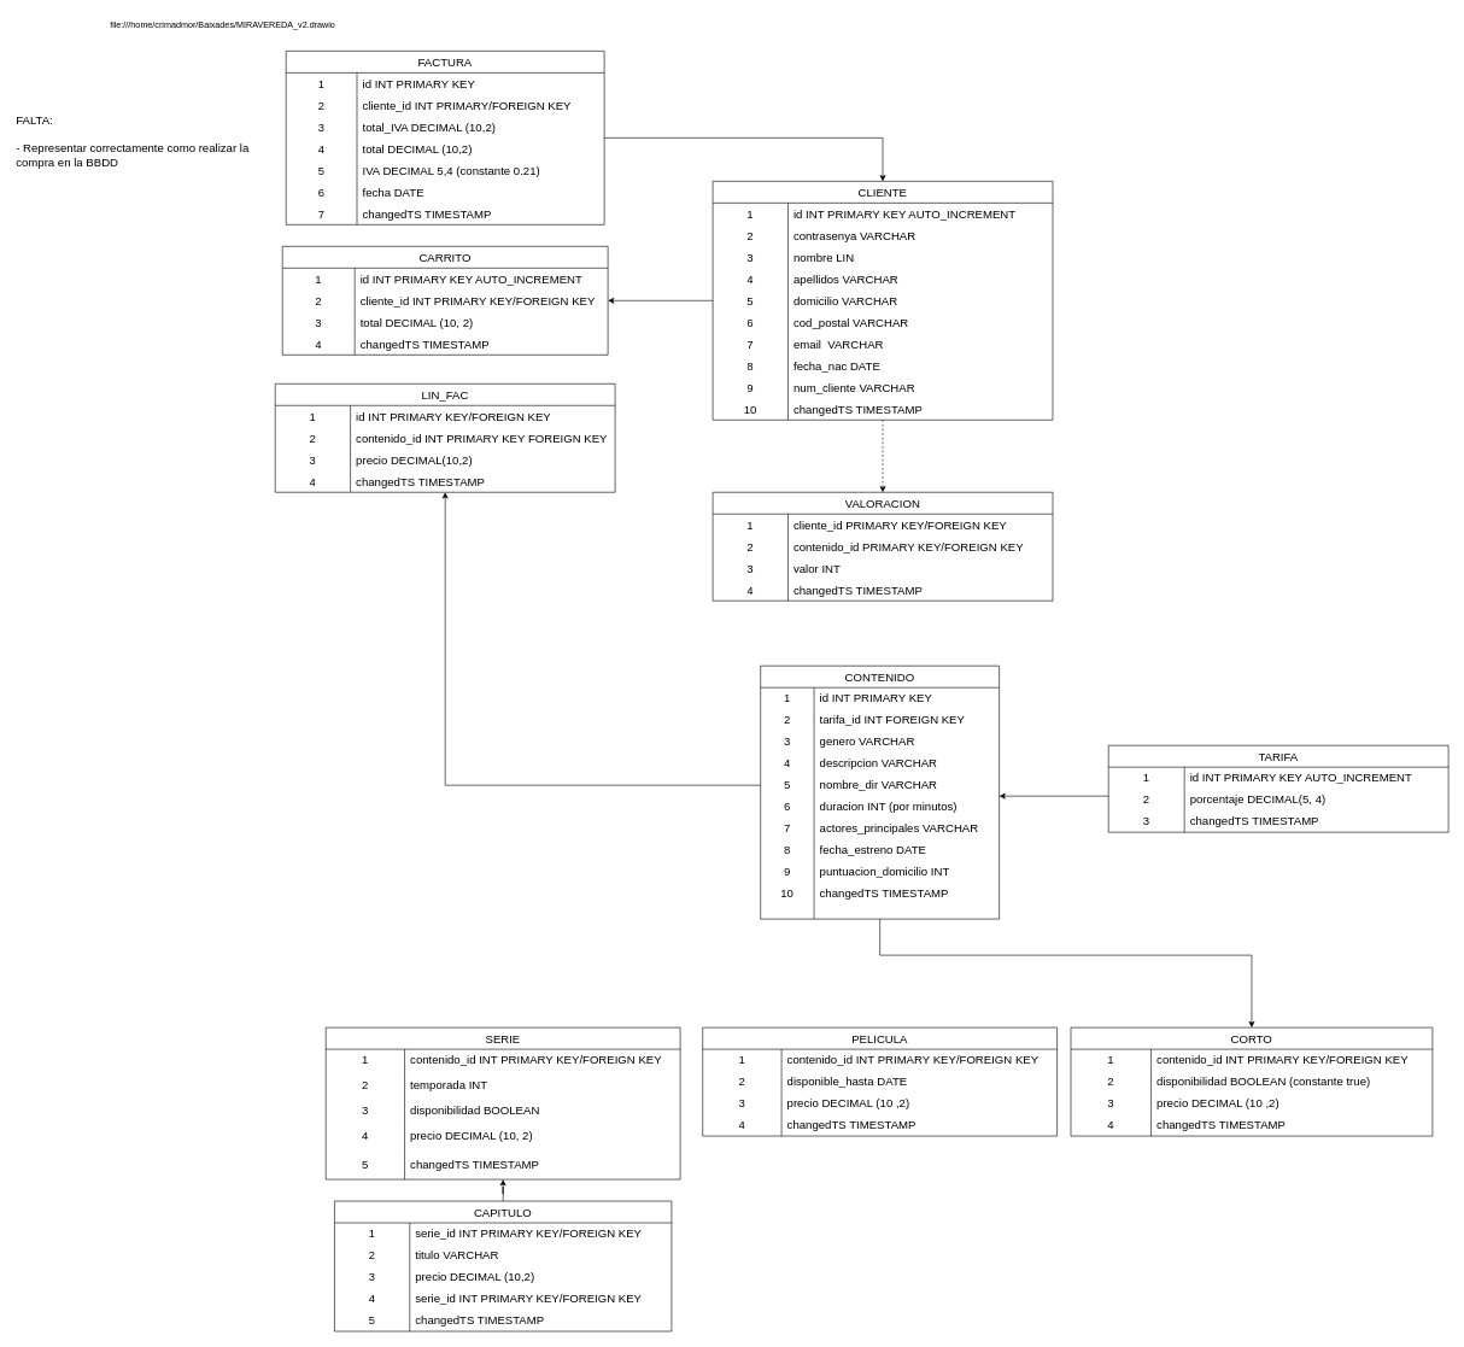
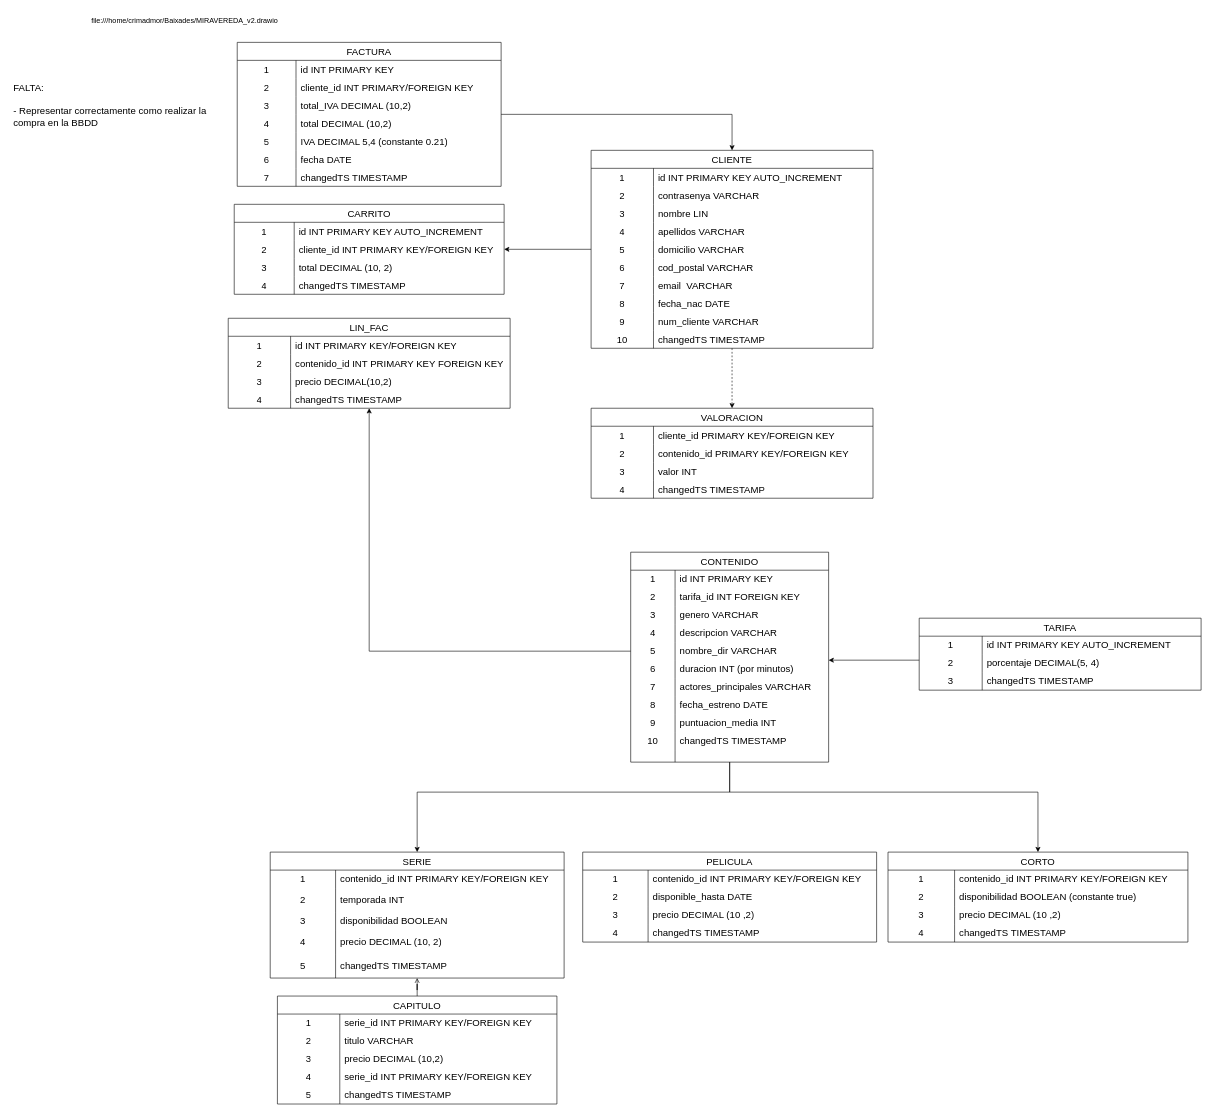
- <mxCell id="205" value="&lt;div&gt;FALTA:&lt;/div&gt;&lt;div&gt;&lt;br&gt;&lt;/div&gt;&lt;div&gt;- Representar correctamente como realizar la compra en la BBDD&lt;/div&gt;&lt;div&gt;&lt;br&gt;&lt;/div&gt;&lt;div&gt;&lt;br&gt;&lt;/div&gt;" style="text;html=1;align=left;verticalAlign=top;whiteSpace=wrap;rounded=0;fontSize=16;" vertex="1" parent="1"><mxGeometry x="20" y="150" width="350" height="200" as="geometry" /></mxCell>
+ <mxCell id="205" value="&lt;div&gt;FALTA:&lt;/div&gt;&lt;div&gt;&lt;br&gt;&lt;/div&gt;&lt;div&gt;- Representar correctamente como realizar la compra en la BBDD&lt;/div&gt;&lt;div&gt;&lt;br&gt;&lt;/div&gt;&lt;div&gt;&lt;br&gt;&lt;/div&gt;" style="text;html=1;align=left;verticalAlign=top;whiteSpace=wrap;rounded=0;fontSize=16;" vertex="1" parent="1"><mxGeometry x="20" y="130" width="350" height="200" as="geometry" /></mxCell>
- <mxCell id="62" value="puntuacion_domicilio INT" style="shape=partialRectangle;html=1;whiteSpace=wrap;connectable=0;fillColor=none;top=0;left=0;bottom=0;right=0;align=left;spacingLeft=6;overflow=hidden;strokeColor=inherit;fontSize=16;" parent="60" vertex="1"><mxGeometry x="74" width="256" height="30" as="geometry"><mxRectangle width="256" height="30" as="alternateBounds" /></mxGeometry></mxCell>
+ <mxCell id="62" value="puntuacion_media INT" style="shape=partialRectangle;html=1;whiteSpace=wrap;connectable=0;fillColor=none;top=0;left=0;bottom=0;right=0;align=left;spacingLeft=6;overflow=hidden;strokeColor=inherit;fontSize=16;" parent="60" vertex="1"><mxGeometry x="74" width="256" height="30" as="geometry"><mxRectangle width="256" height="30" as="alternateBounds" /></mxGeometry></mxCell>
+ <mxCell id="34" style="edgeStyle=orthogonalEdgeStyle;rounded=0;orthogonalLoop=1;jettySize=auto;html=1;entryX=0.5;entryY=0;entryDx=0;entryDy=0;" parent="1" source="35" target="98" edge="1"><mxGeometry relative="1" as="geometry"><Array as="points"><mxPoint x="1216" y="1320" /><mxPoint x="695" y="1320" /></Array></mxGeometry></mxCell>
- <mxCell id="202" style="edgeStyle=orthogonalEdgeStyle;rounded=0;orthogonalLoop=1;jettySize=auto;html=1;" parent="1" source="82" target="98" edge="1"><mxGeometry relative="1" as="geometry"><Array as="points" /></mxGeometry></mxCell>
+ <mxCell id="202" style="edgeStyle=orthogonalEdgeStyle;rounded=0;orthogonalLoop=1;jettySize=auto;html=1;endArrow=open;" parent="1" source="82" target="98" edge="1"><mxGeometry relative="1" as="geometry"><Array as="points" /></mxGeometry></mxCell>
